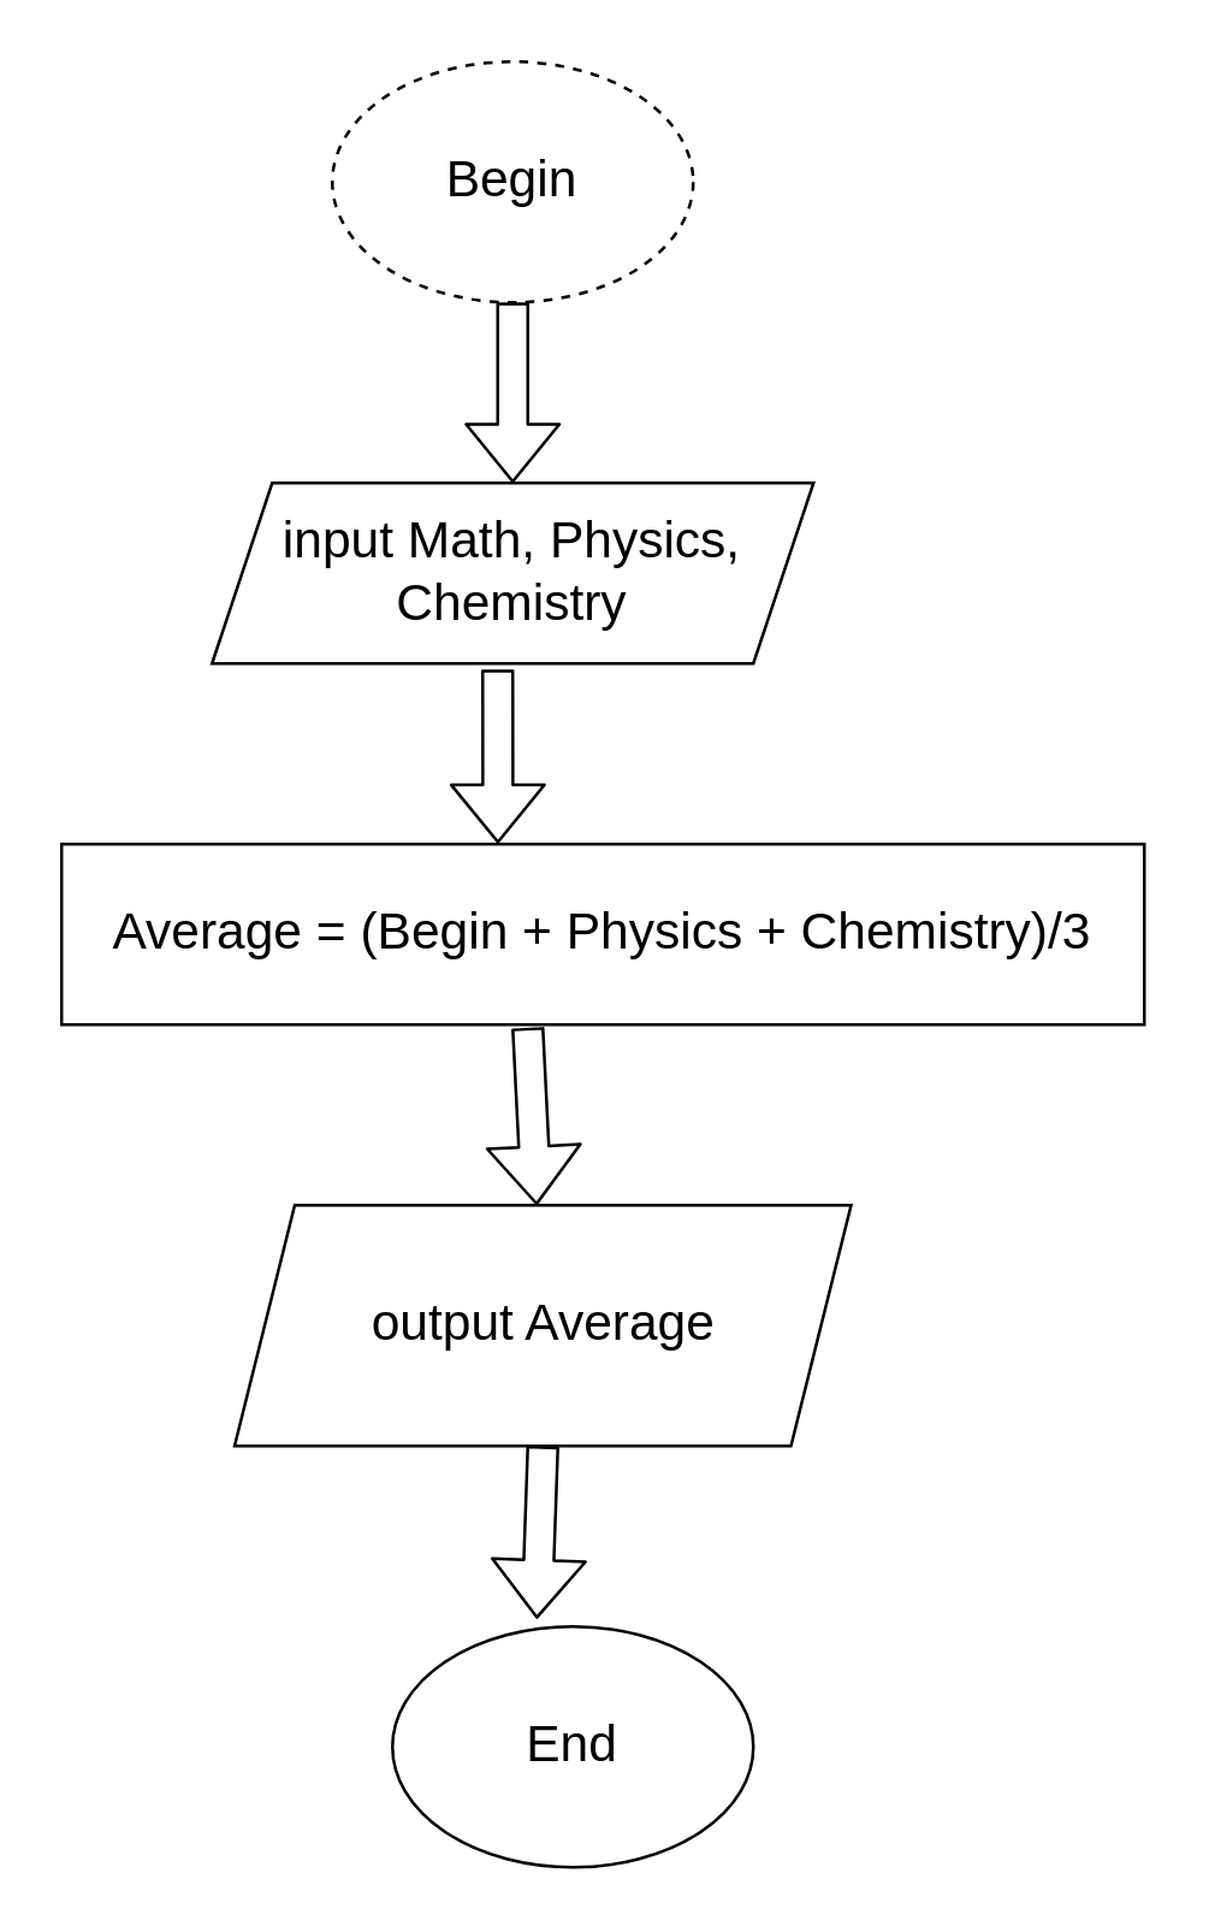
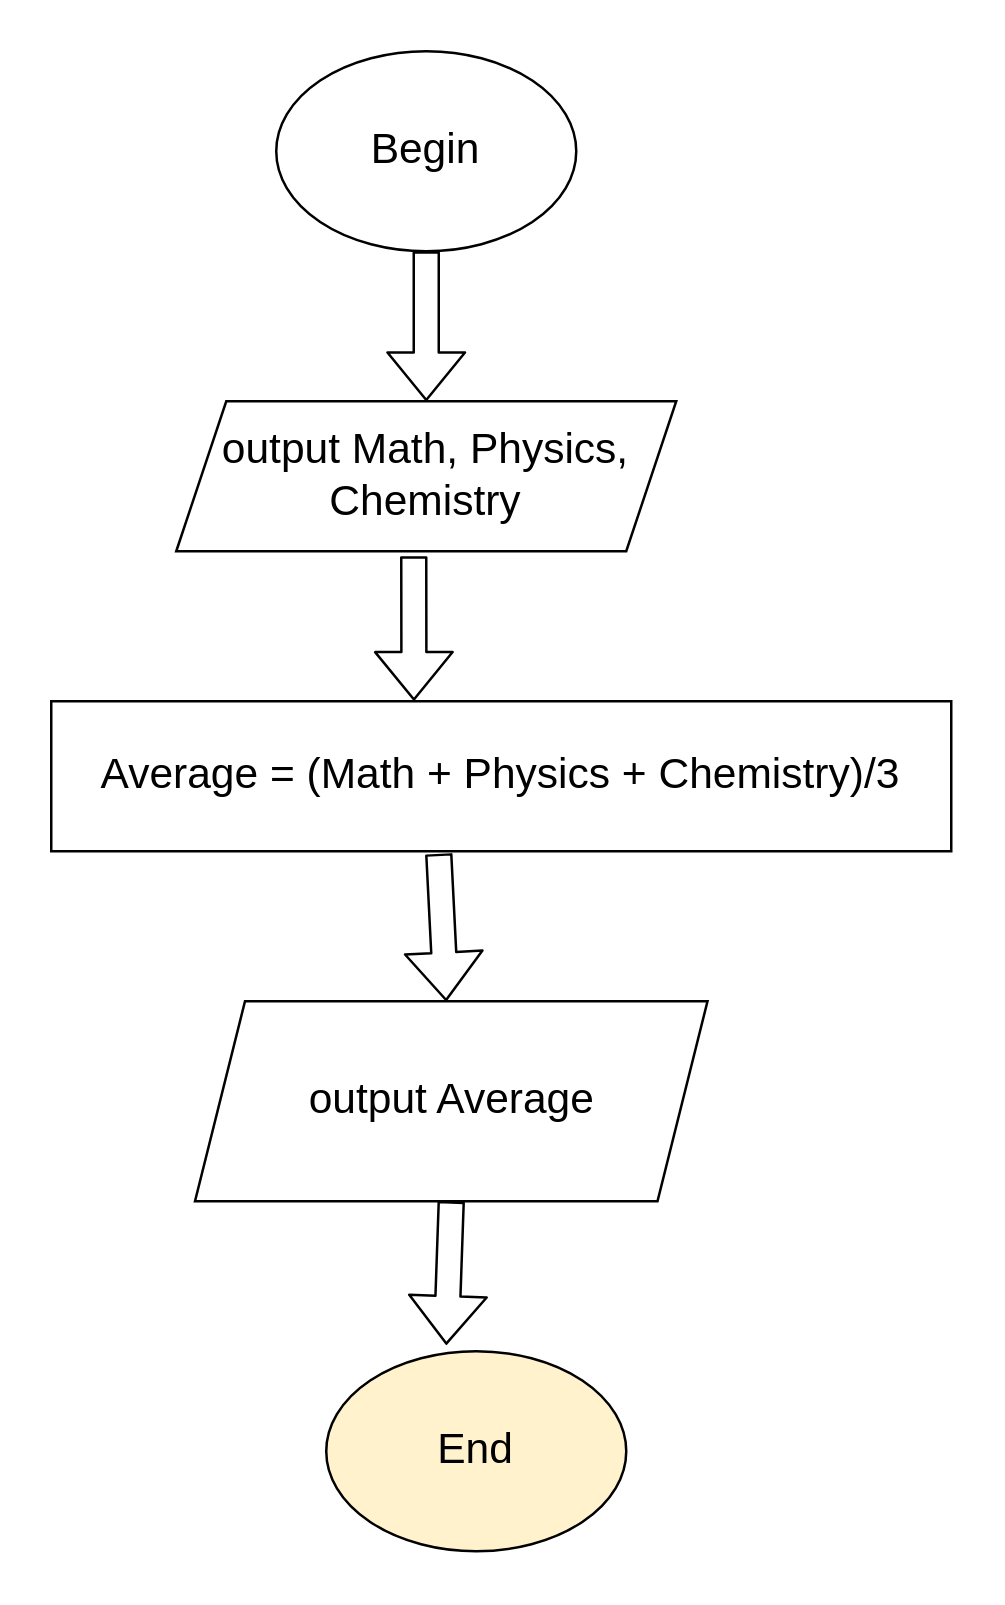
- <mxCell id="2" value="Begin" style="ellipse;whiteSpace=wrap;html=1;fontSize=17;dashed=1;" vertex="1" parent="1"><mxGeometry x="110" y="20" width="120" height="80" as="geometry" /></mxCell>
+ <mxCell id="2" value="Begin" style="ellipse;whiteSpace=wrap;html=1;fontSize=17;" vertex="1" parent="1"><mxGeometry x="110" y="20" width="120" height="80" as="geometry" /></mxCell>
- <mxCell id="3" value="input Math, Physics, Chemistry" style="shape=parallelogram;perimeter=parallelogramPerimeter;whiteSpace=wrap;html=1;fixedSize=1;fontSize=17;" vertex="1" parent="1"><mxGeometry x="70" y="160" width="200" height="60" as="geometry" /></mxCell>
+ <mxCell id="3" value="output Math, Physics, Chemistry" style="shape=parallelogram;perimeter=parallelogramPerimeter;whiteSpace=wrap;html=1;fixedSize=1;fontSize=17;" vertex="1" parent="1"><mxGeometry x="70" y="160" width="200" height="60" as="geometry" /></mxCell>
- <mxCell id="4" value="Average = (Begin + Physics + Chemistry)/3" style="rounded=0;whiteSpace=wrap;html=1;fontSize=17;" vertex="1" parent="1"><mxGeometry x="20" y="280" width="360" height="60" as="geometry" /></mxCell>
+ <mxCell id="4" value="Average = (Math + Physics + Chemistry)/3" style="rounded=0;whiteSpace=wrap;html=1;fontSize=17;" vertex="1" parent="1"><mxGeometry x="20" y="280" width="360" height="60" as="geometry" /></mxCell>
- <mxCell id="6" value="End" style="ellipse;whiteSpace=wrap;html=1;fontSize=17;" vertex="1" parent="1"><mxGeometry x="130" y="540" width="120" height="80" as="geometry" /></mxCell>
+ <mxCell id="6" value="End" style="ellipse;whiteSpace=wrap;html=1;fontSize=17;fillColor=#fff2cc;" vertex="1" parent="1"><mxGeometry x="130" y="540" width="120" height="80" as="geometry" /></mxCell>
